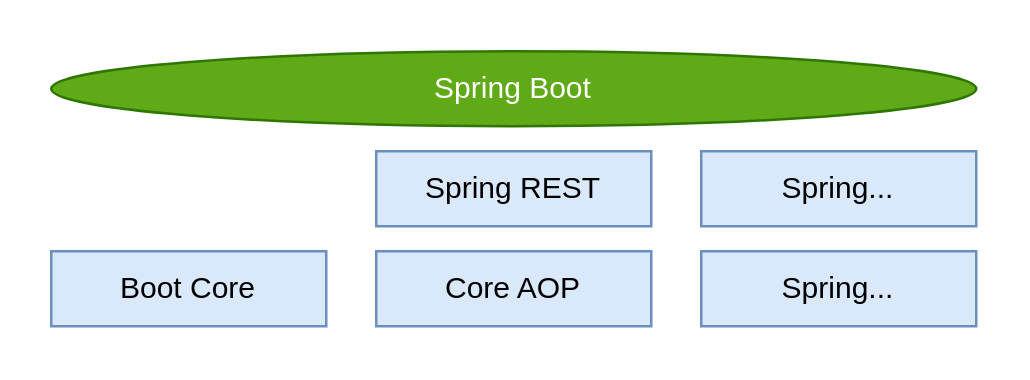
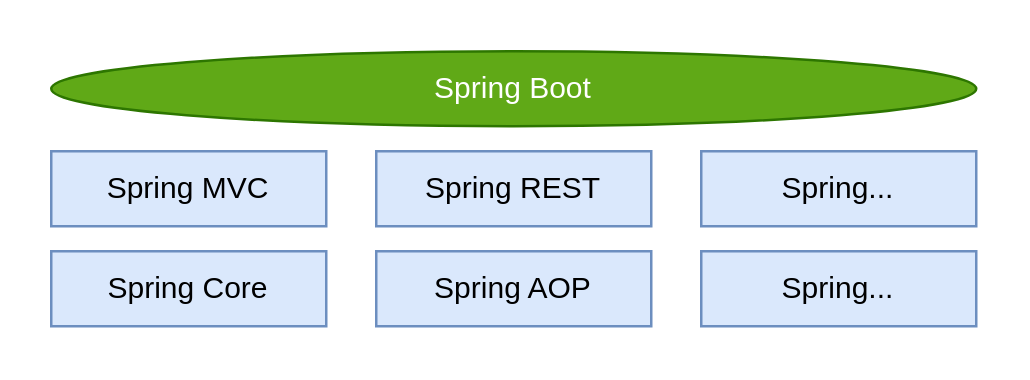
+ <mxCell id="3" value="Spring MVC" style="rounded=0;whiteSpace=wrap;html=1;fillColor=#dae8fc;strokeColor=#6c8ebf;" vertex="1" parent="1"><mxGeometry x="20" y="60" width="110" height="30" as="geometry" /></mxCell>
- <mxCell id="6" value="Boot Core" style="rounded=0;whiteSpace=wrap;html=1;fillColor=#dae8fc;strokeColor=#6c8ebf;" vertex="1" parent="1"><mxGeometry x="20" y="100" width="110" height="30" as="geometry" /></mxCell>
+ <mxCell id="6" value="Spring Core" style="rounded=0;whiteSpace=wrap;html=1;fillColor=#dae8fc;strokeColor=#6c8ebf;" vertex="1" parent="1"><mxGeometry x="20" y="100" width="110" height="30" as="geometry" /></mxCell>
- <mxCell id="7" value="Core AOP" style="rounded=0;whiteSpace=wrap;html=1;fillColor=#dae8fc;strokeColor=#6c8ebf;" vertex="1" parent="1"><mxGeometry x="150" y="100" width="110" height="30" as="geometry" /></mxCell>
+ <mxCell id="7" value="Spring AOP" style="rounded=0;whiteSpace=wrap;html=1;fillColor=#dae8fc;strokeColor=#6c8ebf;" vertex="1" parent="1"><mxGeometry x="150" y="100" width="110" height="30" as="geometry" /></mxCell>
